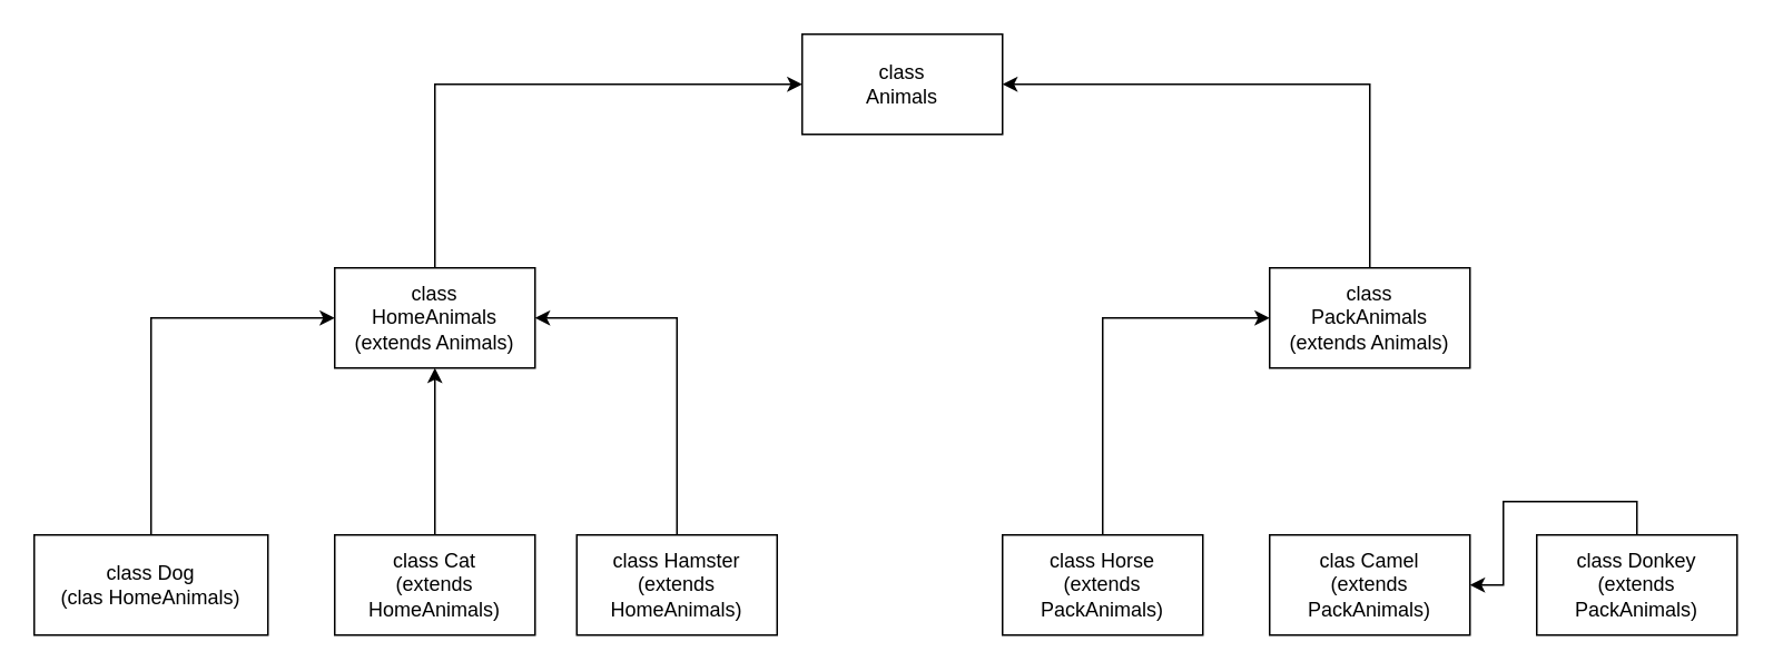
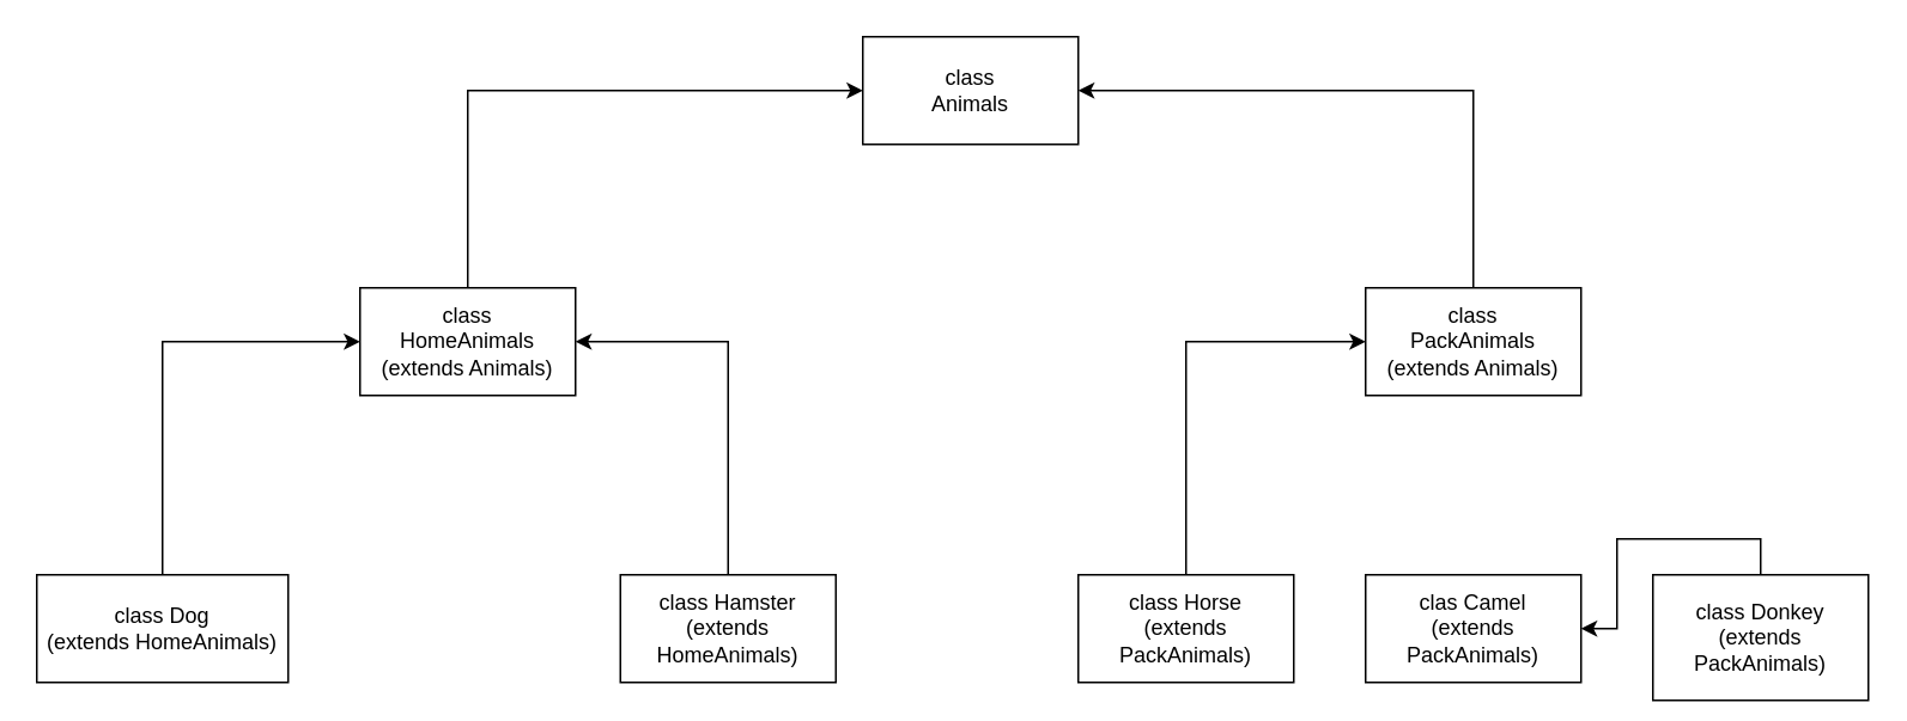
- <mxCell id="9" style="edgeStyle=orthogonalEdgeStyle;rounded=0;orthogonalLoop=1;jettySize=auto;html=1;exitX=0.5;exitY=0;exitDx=0;exitDy=0;entryX=0.5;entryY=1;entryDx=0;entryDy=0;" edge="1" parent="1" source="10" target="4"><mxGeometry relative="1" as="geometry" /></mxCell>
- <mxCell id="8" value="class Dog&lt;br&gt;(clas HomeAnimals)" style="rounded=0;whiteSpace=wrap;html=1;" vertex="1" parent="1"><mxGeometry x="20" y="320" width="140" height="60" as="geometry" /></mxCell>
+ <mxCell id="8" value="class Dog&lt;br&gt;(extends HomeAnimals)" style="rounded=0;whiteSpace=wrap;html=1;" vertex="1" parent="1"><mxGeometry x="20" y="320" width="140" height="60" as="geometry" /></mxCell>
- <mxCell id="10" value="class Cat&lt;br&gt;(extends HomeAnimals)" style="rounded=0;whiteSpace=wrap;html=1;" vertex="1" parent="1"><mxGeometry x="200" y="320" width="120" height="60" as="geometry" /></mxCell>
- <mxCell id="17" value="class Donkey&lt;br&gt;(extends PackAnimals)" style="rounded=0;whiteSpace=wrap;html=1;" vertex="1" parent="1"><mxGeometry x="920" y="320" width="120" height="60" as="geometry" /></mxCell>
+ <mxCell id="17" value="class Donkey&lt;br&gt;(extends PackAnimals)" style="rounded=0;whiteSpace=wrap;html=1;" vertex="1" parent="1"><mxGeometry x="920" y="320" width="120" height="70" as="geometry" /></mxCell>
